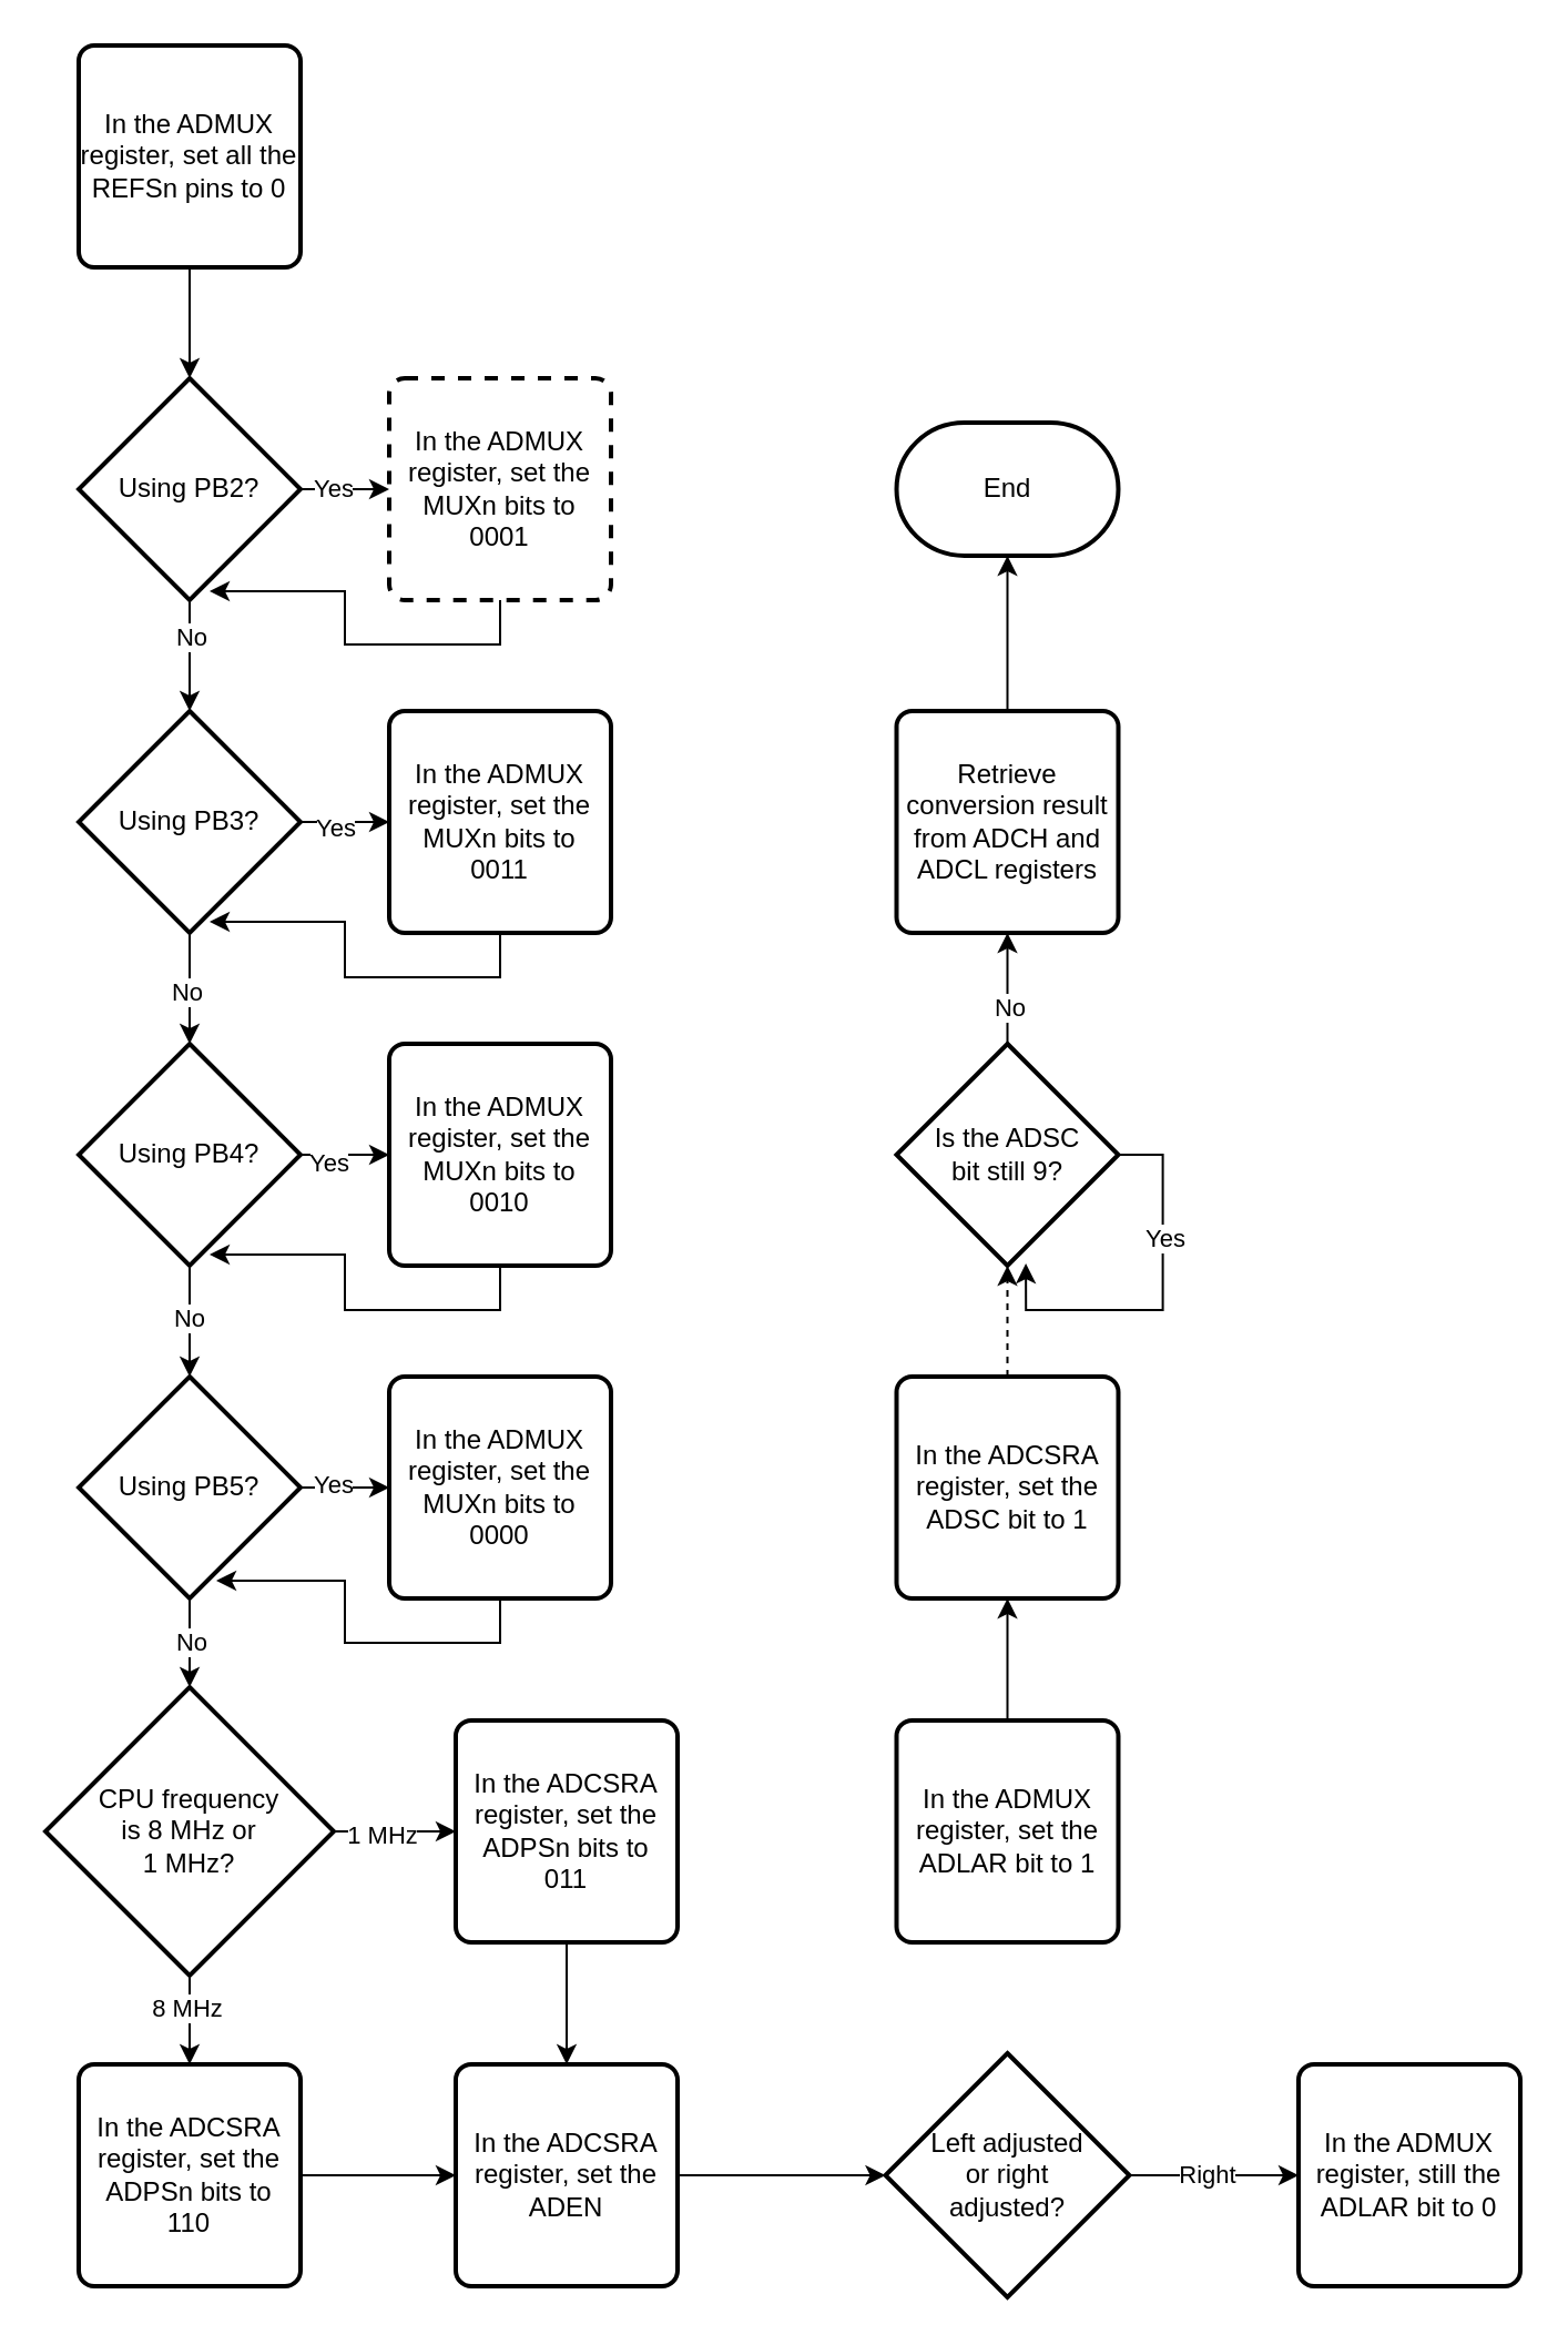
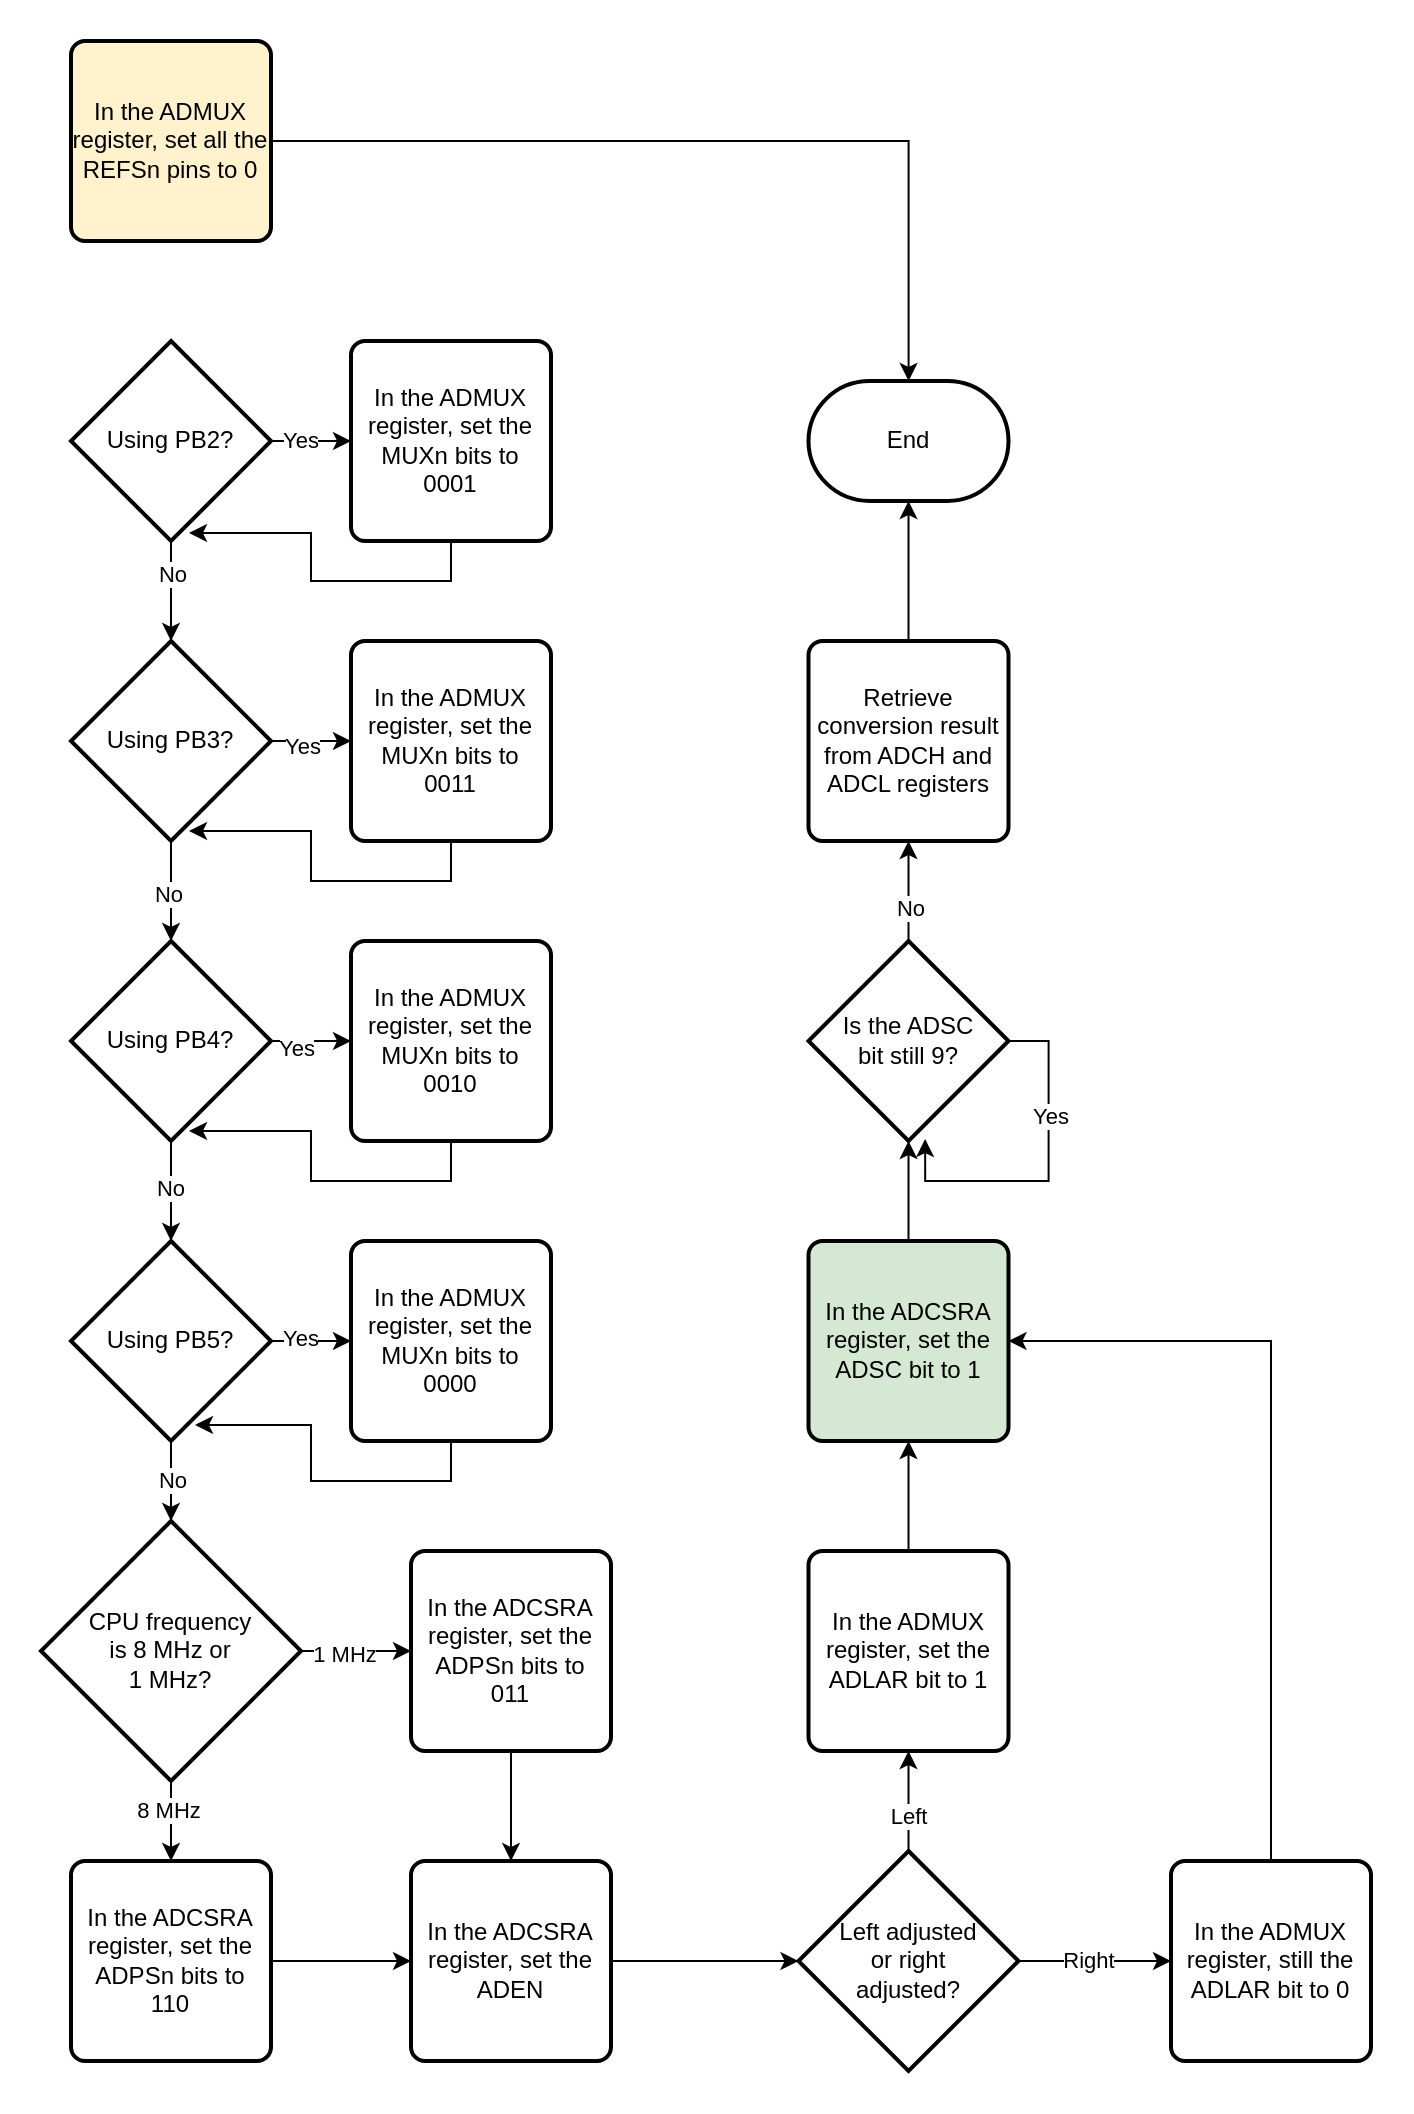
- <mxCell id="2" value="In the ADMUX register, set all the REFSn pins to 0" style="rounded=1;whiteSpace=wrap;html=1;absoluteArcSize=1;arcSize=14;strokeWidth=2;" vertex="1" parent="1"><mxGeometry x="35" y="20" width="100" height="100" as="geometry" /></mxCell>
+ <mxCell id="2" value="In the ADMUX register, set all the REFSn pins to 0" style="rounded=1;whiteSpace=wrap;html=1;absoluteArcSize=1;arcSize=14;strokeWidth=2;fillColor=#fff2cc;" vertex="1" parent="1"><mxGeometry x="35" y="20" width="100" height="100" as="geometry" /></mxCell>
- <mxCell id="41" style="edgeStyle=orthogonalEdgeStyle;rounded=0;orthogonalLoop=1;jettySize=auto;html=1;entryX=0.5;entryY=0;entryDx=0;entryDy=0;entryPerimeter=0;" edge="1" parent="1" source="2" target="5"><mxGeometry relative="1" as="geometry" /></mxCell>
+ <mxCell id="41" style="edgeStyle=orthogonalEdgeStyle;rounded=0;orthogonalLoop=1;jettySize=auto;html=1;" edge="1" parent="1" source="2" target="40"><mxGeometry relative="1" as="geometry" /></mxCell>
- <mxCell id="15" value="In the ADMUX register, set the MUXn bits to 0001" style="rounded=1;whiteSpace=wrap;html=1;absoluteArcSize=1;arcSize=14;strokeWidth=2;dashed=1;" vertex="1" parent="1"><mxGeometry x="175" y="170" width="100" height="100" as="geometry" /></mxCell>
+ <mxCell id="15" value="In the ADMUX register, set the MUXn bits to 0001" style="rounded=1;whiteSpace=wrap;html=1;absoluteArcSize=1;arcSize=14;strokeWidth=2;" vertex="1" parent="1"><mxGeometry x="175" y="170" width="100" height="100" as="geometry" /></mxCell>
- <mxCell id="59" style="edgeStyle=orthogonalEdgeStyle;rounded=0;orthogonalLoop=1;jettySize=auto;html=1;entryX=0.5;entryY=1;entryDx=0;entryDy=0;entryPerimeter=0;dashed=1;" edge="1" parent="1" source="38" target="58"><mxGeometry relative="1" as="geometry" /></mxCell>
+ <mxCell id="59" style="edgeStyle=orthogonalEdgeStyle;rounded=0;orthogonalLoop=1;jettySize=auto;html=1;entryX=0.5;entryY=1;entryDx=0;entryDy=0;entryPerimeter=0;" edge="1" parent="1" source="38" target="58"><mxGeometry relative="1" as="geometry" /></mxCell>
- <mxCell id="38" value="In the ADCSRA register, set the ADSC bit to 1" style="rounded=1;whiteSpace=wrap;html=1;absoluteArcSize=1;arcSize=14;strokeWidth=2;" vertex="1" parent="1"><mxGeometry x="403.75" y="620" width="100" height="100" as="geometry" /></mxCell>
+ <mxCell id="38" value="In the ADCSRA register, set the ADSC bit to 1" style="rounded=1;whiteSpace=wrap;html=1;absoluteArcSize=1;arcSize=14;strokeWidth=2;fillColor=#d5e8d4;" vertex="1" parent="1"><mxGeometry x="403.75" y="620" width="100" height="100" as="geometry" /></mxCell>
+ <mxCell id="36" style="edgeStyle=orthogonalEdgeStyle;rounded=0;orthogonalLoop=1;jettySize=auto;html=1;entryX=1;entryY=0.5;entryDx=0;entryDy=0;exitX=0.5;exitY=0;exitDx=0;exitDy=0;" edge="1" parent="1" source="37" target="38"><mxGeometry relative="1" as="geometry" /></mxCell>
+ <mxCell id="31" style="edgeStyle=orthogonalEdgeStyle;rounded=0;orthogonalLoop=1;jettySize=auto;html=1;entryX=0.5;entryY=1;entryDx=0;entryDy=0;" edge="1" parent="1" source="33" target="35"><mxGeometry relative="1" as="geometry" /></mxCell>
+ <mxCell id="32" value="Left" style="edgeLabel;html=1;align=center;verticalAlign=middle;resizable=0;points=[];" vertex="1" connectable="0" parent="31"><mxGeometry x="-0.28" relative="1" as="geometry"><mxPoint as="offset" /></mxGeometry></mxCell>
